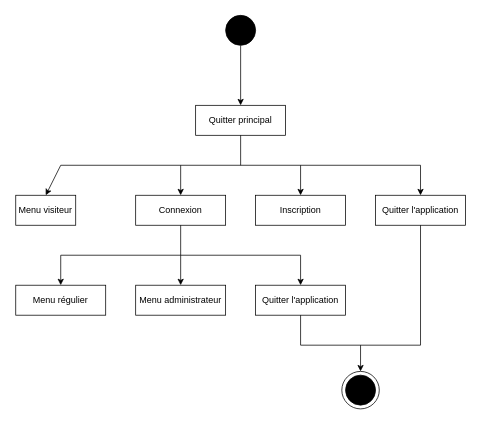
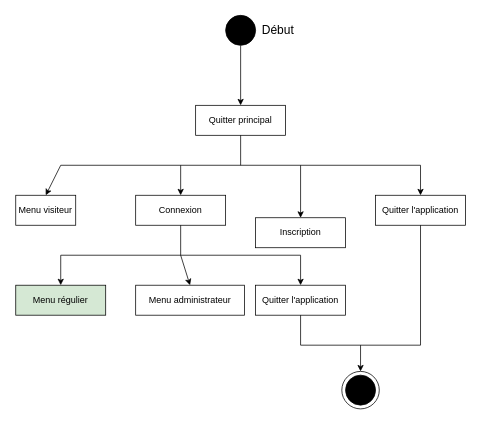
+ <mxCell id="13" value="&lt;font style=&quot;font-size: 16px&quot;&gt;Début&lt;/font&gt;" style="text;html=1;strokeColor=none;fillColor=none;align=center;verticalAlign=middle;whiteSpace=wrap;rounded=0;" vertex="1" parent="1"><mxGeometry x="340" y="30" width="60" height="20" as="geometry" /></mxCell>
- <mxCell id="5" value="Inscription" style="rounded=0;whiteSpace=wrap;html=1;fillColor=#FFFFFF;" vertex="1" parent="1"><mxGeometry x="340" y="260" width="120" height="40" as="geometry" /></mxCell>
+ <mxCell id="5" value="Inscription" style="rounded=0;whiteSpace=wrap;html=1;fillColor=#FFFFFF;" vertex="1" parent="1"><mxGeometry x="340" y="290" width="120" height="40" as="geometry" /></mxCell>
- <mxCell id="18" value="Menu régulier" style="rounded=0;whiteSpace=wrap;html=1;fillColor=#FFFFFF;" vertex="1" parent="1"><mxGeometry x="20" y="380" width="120" height="40" as="geometry" /></mxCell>
+ <mxCell id="18" value="Menu régulier" style="rounded=0;whiteSpace=wrap;html=1;fillColor=#d5e8d4;" vertex="1" parent="1"><mxGeometry x="20" y="380" width="120" height="40" as="geometry" /></mxCell>
- <mxCell id="19" value="Menu administrateur" style="rounded=0;whiteSpace=wrap;html=1;fillColor=#FFFFFF;" vertex="1" parent="1"><mxGeometry x="180" y="380" width="120" height="40" as="geometry" /></mxCell>
+ <mxCell id="19" value="Menu administrateur" style="rounded=0;whiteSpace=wrap;html=1;fillColor=#FFFFFF;" vertex="1" parent="1"><mxGeometry x="180" y="380" width="145" height="40" as="geometry" /></mxCell>
